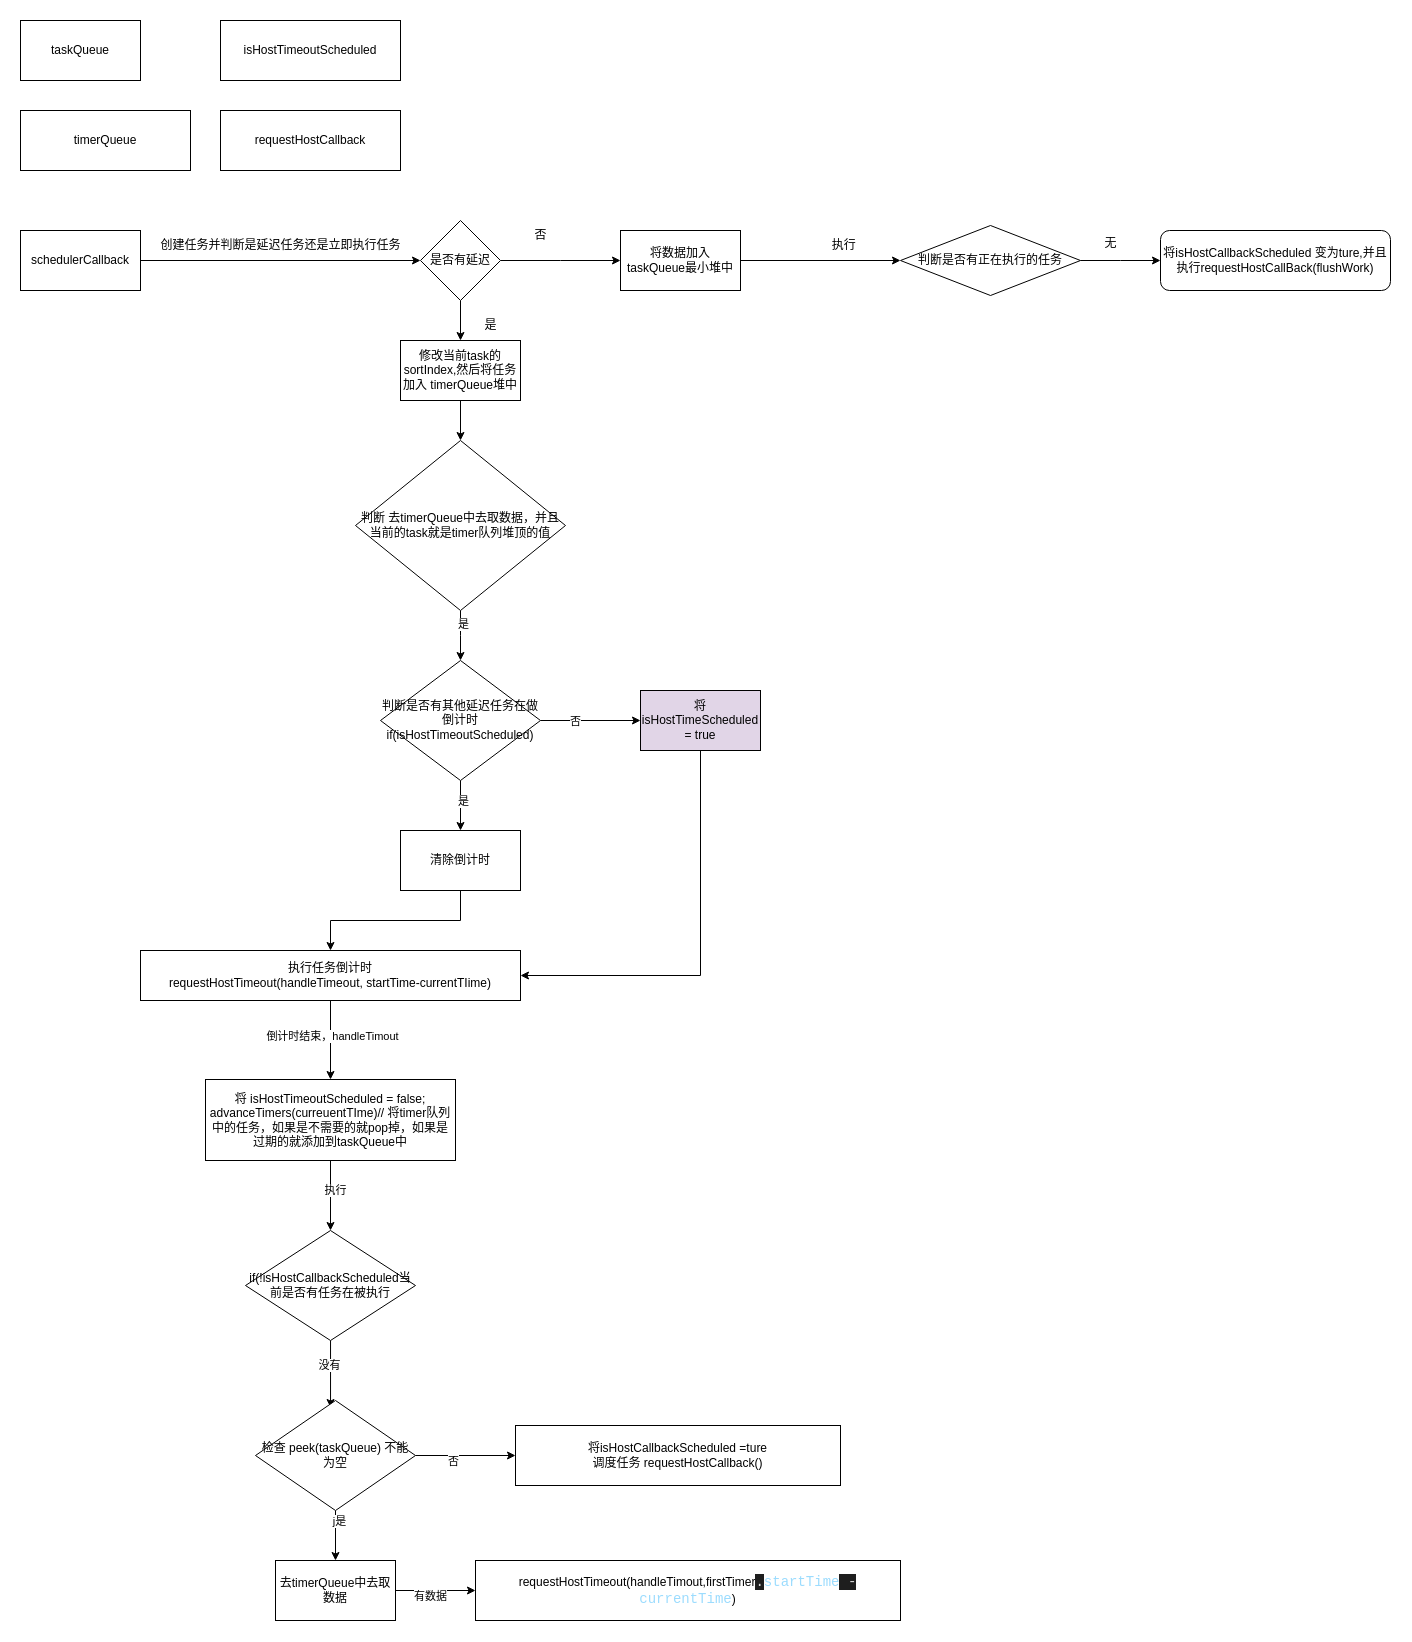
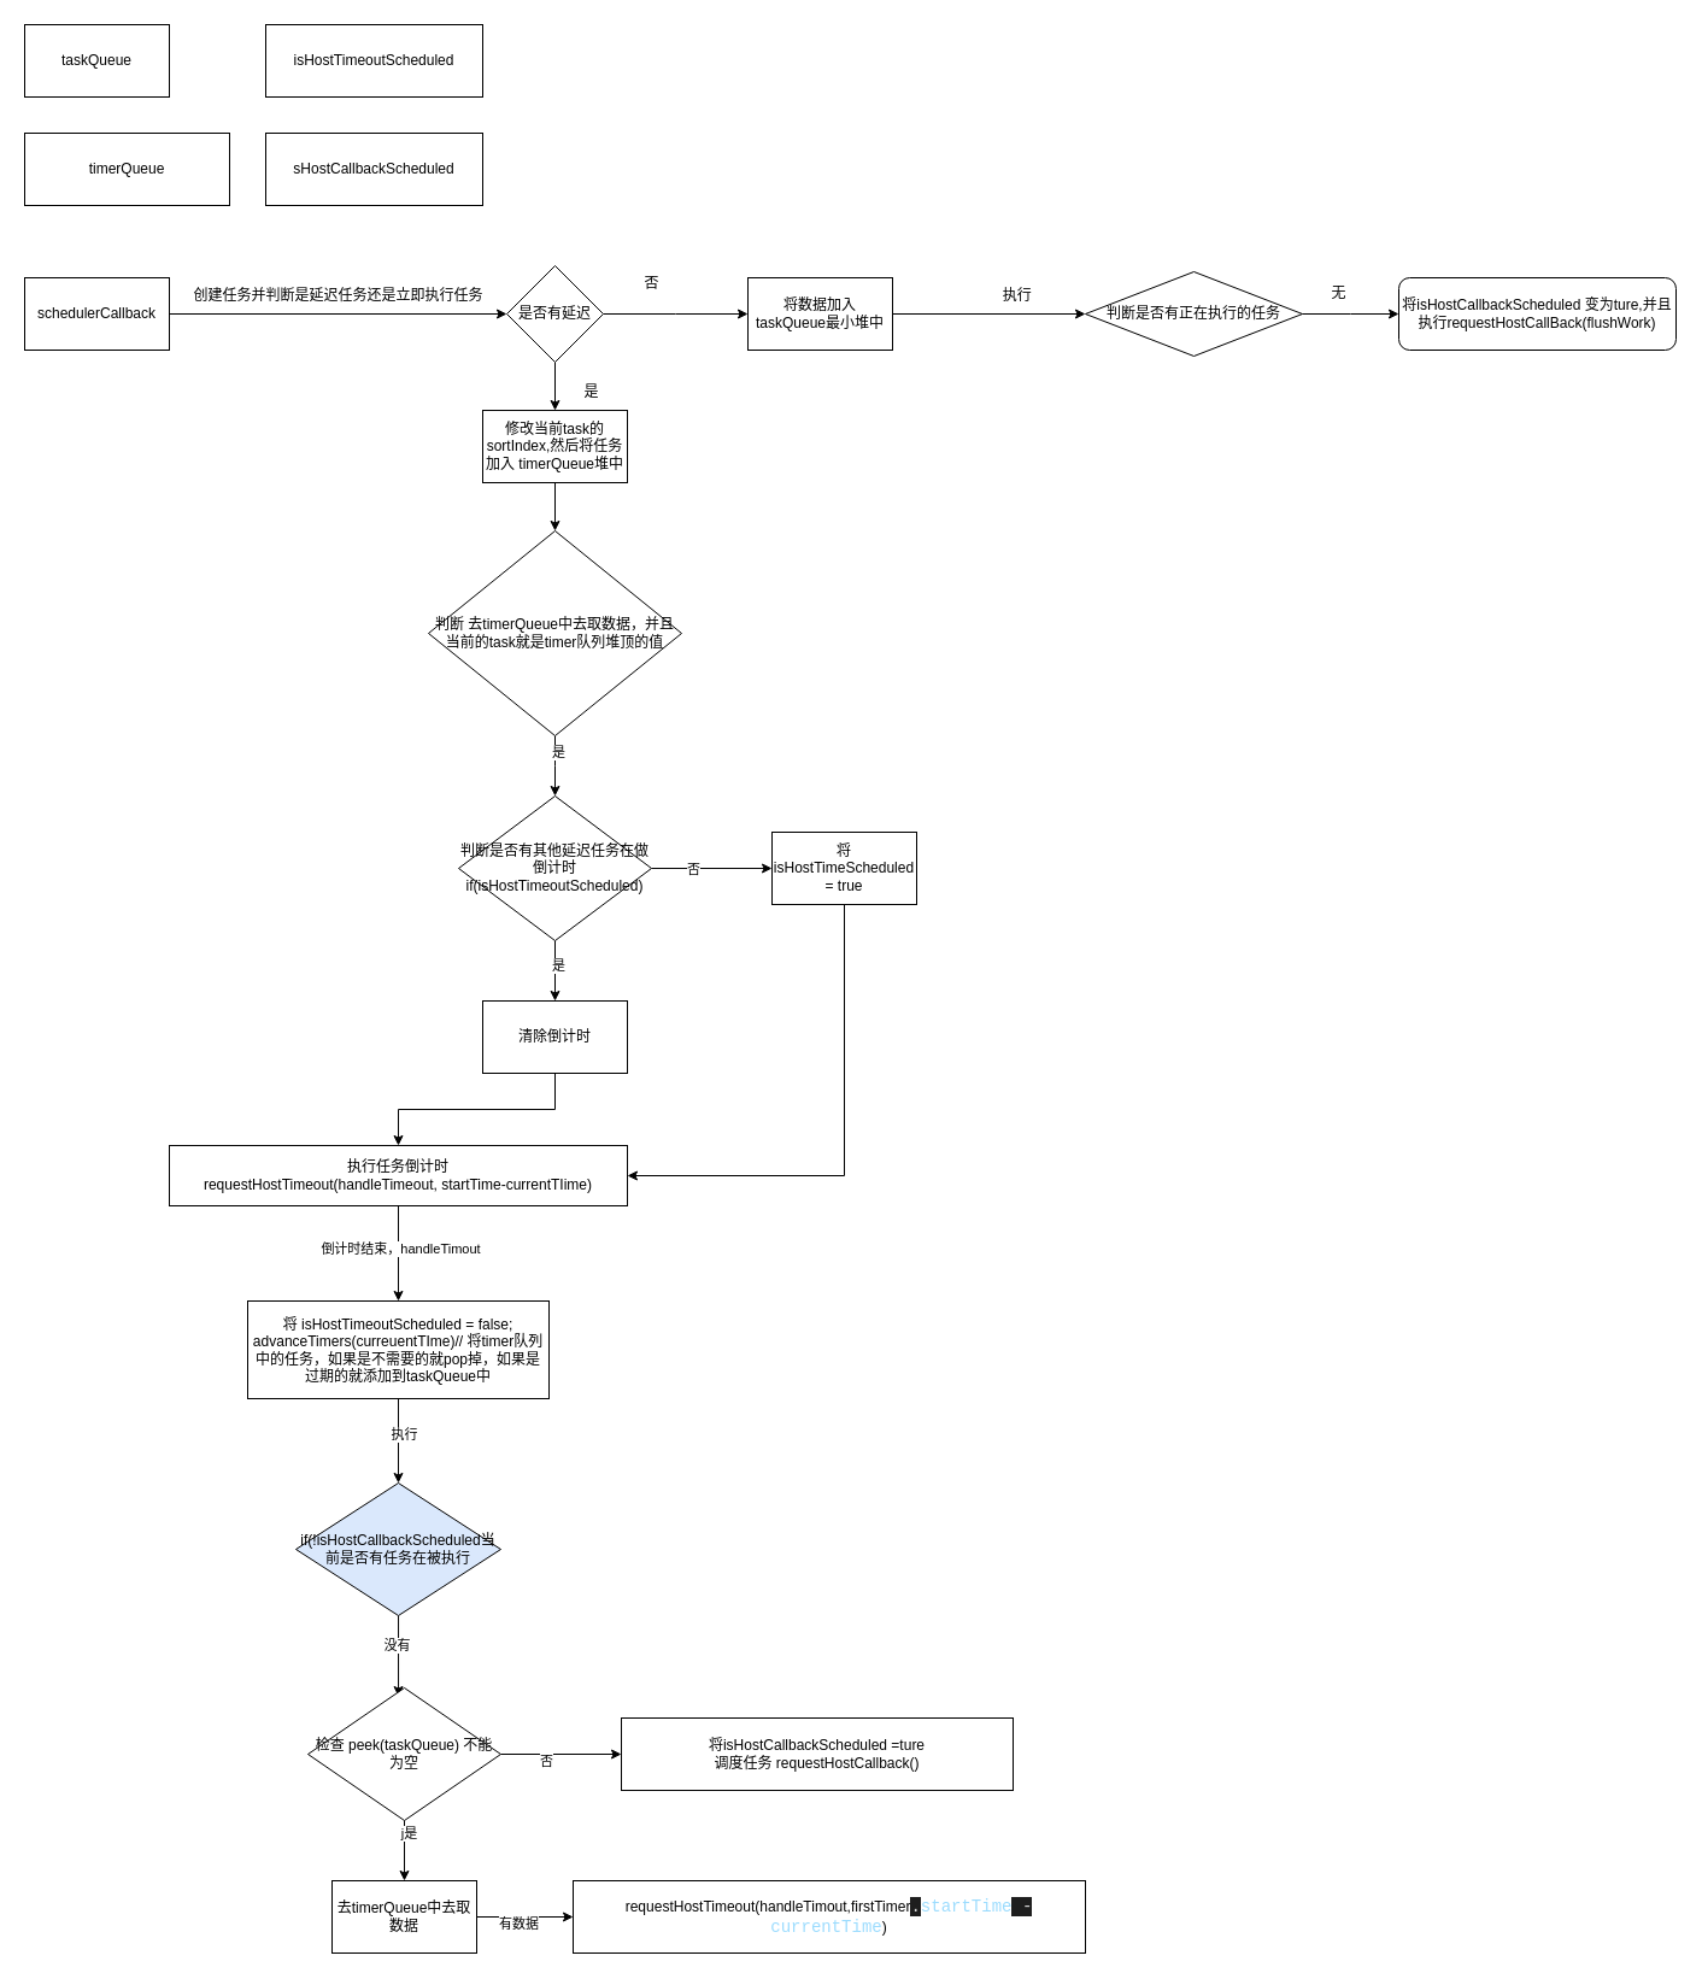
- <mxCell id="53" value="requestHostCallback" style="rounded=0;whiteSpace=wrap;html=1;" parent="1" vertex="1"><mxGeometry x="220" y="110" width="180" height="60" as="geometry" /></mxCell>
+ <mxCell id="53" value="sHostCallbackScheduled" style="rounded=0;whiteSpace=wrap;html=1;" parent="1" vertex="1"><mxGeometry x="220" y="110" width="180" height="60" as="geometry" /></mxCell>
- <mxCell id="32" value="将isHostTimeScheduled = true" style="whiteSpace=wrap;html=1;fillColor=#e1d5e7;" parent="1" vertex="1"><mxGeometry x="640" y="690" width="120" height="60" as="geometry" /></mxCell>
+ <mxCell id="32" value="将isHostTimeScheduled = true" style="whiteSpace=wrap;html=1;" parent="1" vertex="1"><mxGeometry x="640" y="690" width="120" height="60" as="geometry" /></mxCell>
- <mxCell id="41" value="if(!isHostCallbackScheduled当前是否有任务在被执行" style="rhombus;whiteSpace=wrap;html=1;" parent="1" vertex="1"><mxGeometry x="245" y="1230" width="170" height="110" as="geometry" /></mxCell>
+ <mxCell id="41" value="if(!isHostCallbackScheduled当前是否有任务在被执行" style="rhombus;whiteSpace=wrap;html=1;fillColor=#dae8fc;" parent="1" vertex="1"><mxGeometry x="245" y="1230" width="170" height="110" as="geometry" /></mxCell>
